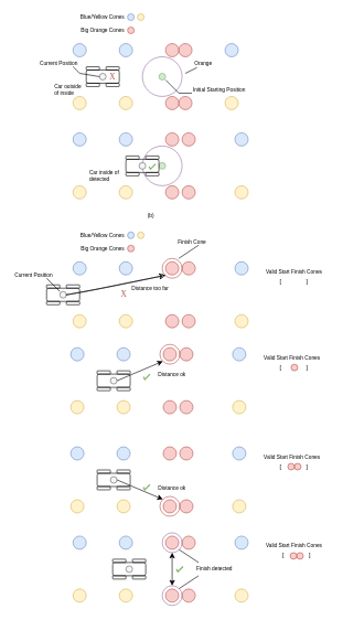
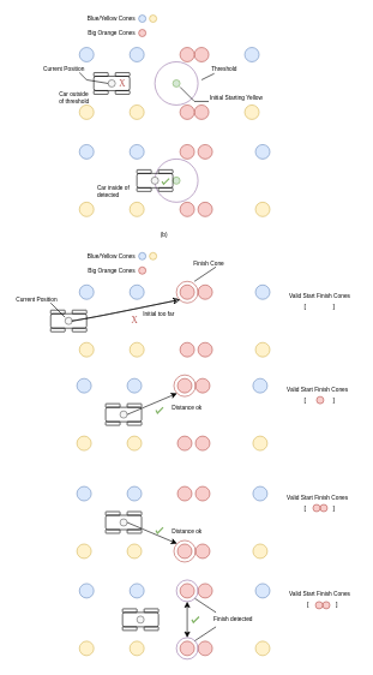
- <mxCell id="121" value="Orange" style="text;html=1;strokeColor=none;fillColor=none;align=left;verticalAlign=middle;whiteSpace=wrap;rounded=0;fontFamily=Helvetica;fontSize=8;" parent="1" vertex="1"><mxGeometry x="291.5" y="90" width="50" height="10" as="geometry" /></mxCell>
+ <mxCell id="121" value="Threshold" style="text;html=1;strokeColor=none;fillColor=none;align=left;verticalAlign=middle;whiteSpace=wrap;rounded=0;fontFamily=Helvetica;fontSize=8;" parent="1" vertex="1"><mxGeometry x="291.5" y="90" width="50" height="10" as="geometry" /></mxCell>
- <mxCell id="139" value="Car outside of inside" style="text;html=1;strokeColor=none;fillColor=none;align=left;verticalAlign=middle;whiteSpace=wrap;rounded=0;fontFamily=Helvetica;fontSize=8;" parent="1" vertex="1"><mxGeometry x="79.5" y="130" width="47" height="10" as="geometry" /></mxCell>
+ <mxCell id="139" value="Car outside of threshold" style="text;html=1;strokeColor=none;fillColor=none;align=left;verticalAlign=middle;whiteSpace=wrap;rounded=0;fontFamily=Helvetica;fontSize=8;" parent="1" vertex="1"><mxGeometry x="79.5" y="130" width="47" height="10" as="geometry" /></mxCell>
- <mxCell id="128" value="Initial Starting Position" style="text;html=1;strokeColor=none;fillColor=none;align=left;verticalAlign=middle;whiteSpace=wrap;rounded=0;fontFamily=Helvetica;fontSize=8;" parent="1" vertex="1"><mxGeometry x="290" y="130" width="88.5" height="10" as="geometry" /></mxCell>
+ <mxCell id="128" value="Initial Starting Yellow" style="text;html=1;strokeColor=none;fillColor=none;align=left;verticalAlign=middle;whiteSpace=wrap;rounded=0;fontFamily=Helvetica;fontSize=8;" parent="1" vertex="1"><mxGeometry x="290" y="130" width="88.5" height="10" as="geometry" /></mxCell>
- <mxCell id="140" value="Distance too far" style="text;html=1;strokeColor=none;fillColor=none;align=left;verticalAlign=middle;whiteSpace=wrap;rounded=0;fontFamily=Helvetica;fontSize=8;" parent="1" vertex="1"><mxGeometry x="196.5" y="430" width="68.5" height="10" as="geometry" /></mxCell>
+ <mxCell id="140" value="Initial too far" style="text;html=1;strokeColor=none;fillColor=none;align=left;verticalAlign=middle;whiteSpace=wrap;rounded=0;fontFamily=Helvetica;fontSize=8;" parent="1" vertex="1"><mxGeometry x="196.5" y="430" width="68.5" height="10" as="geometry" /></mxCell>
